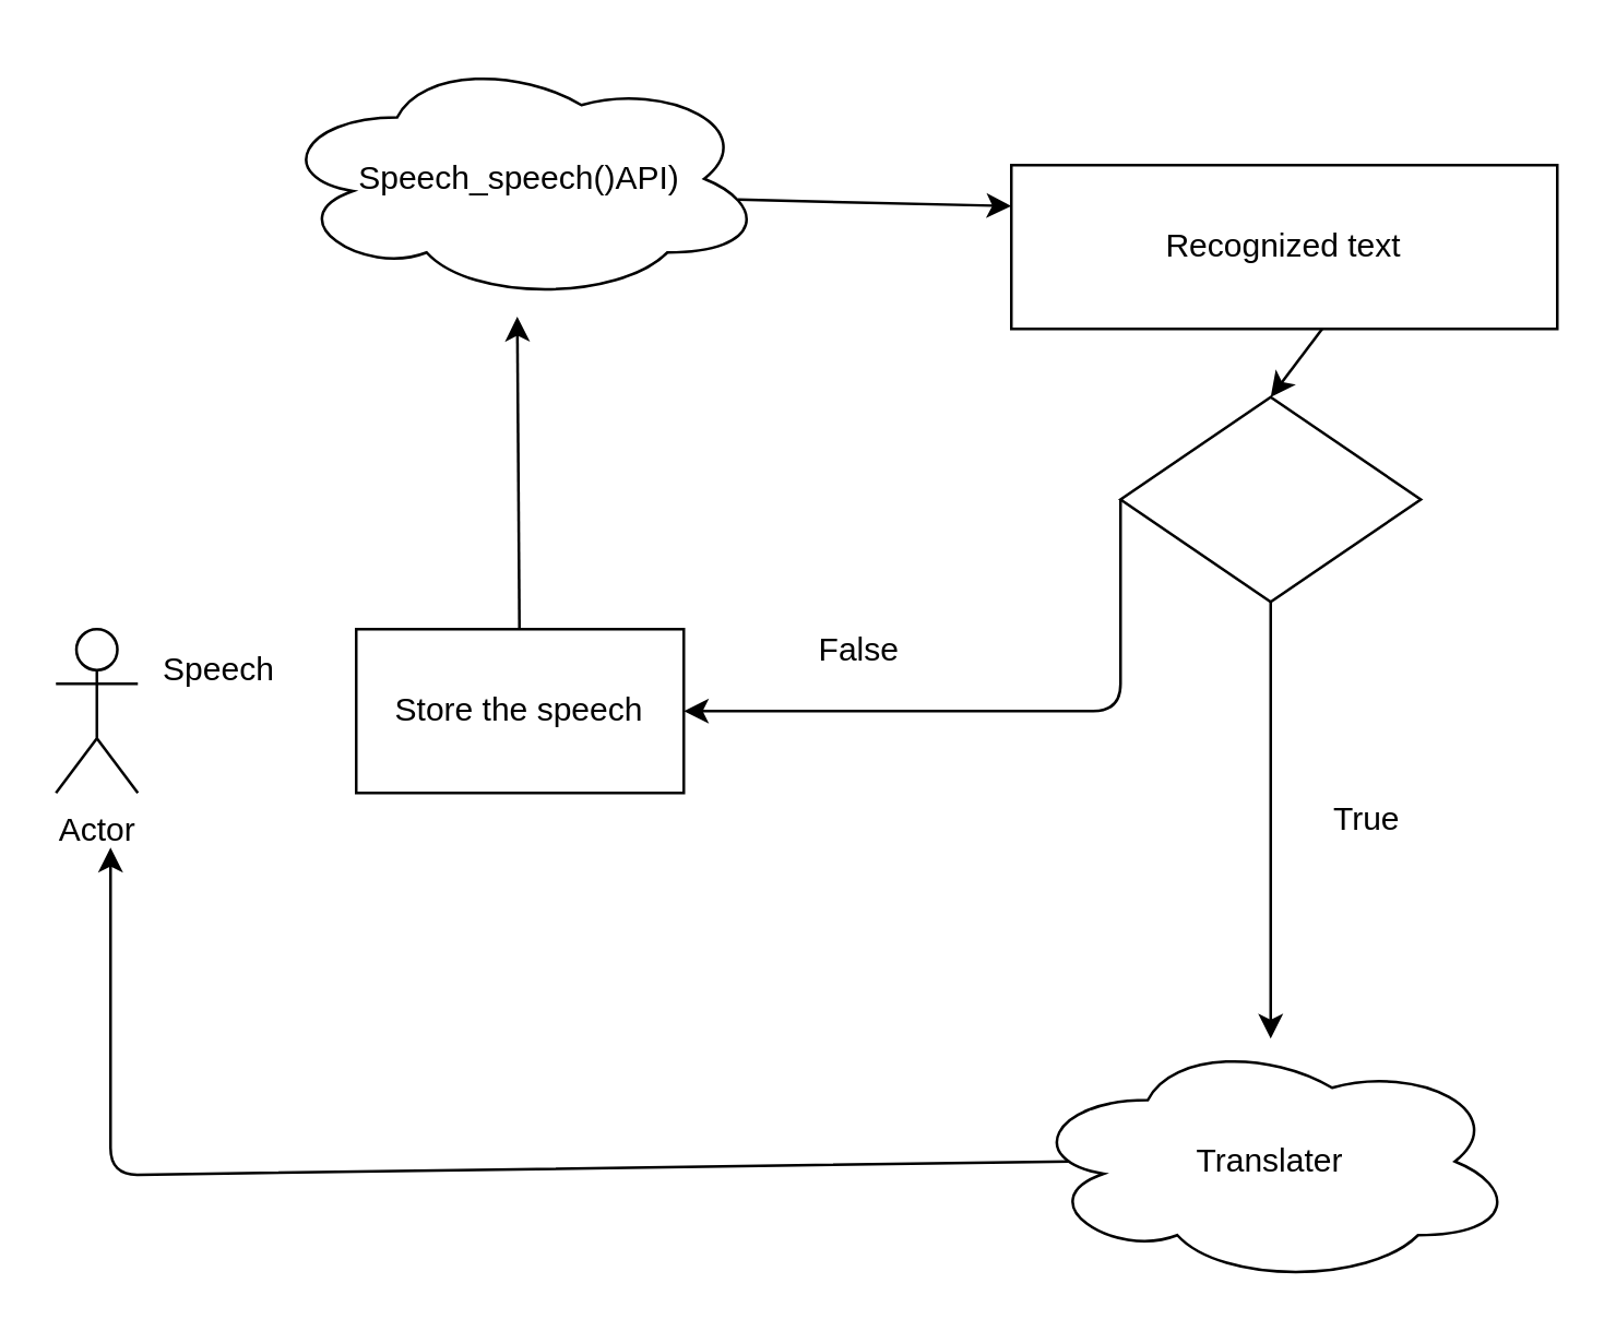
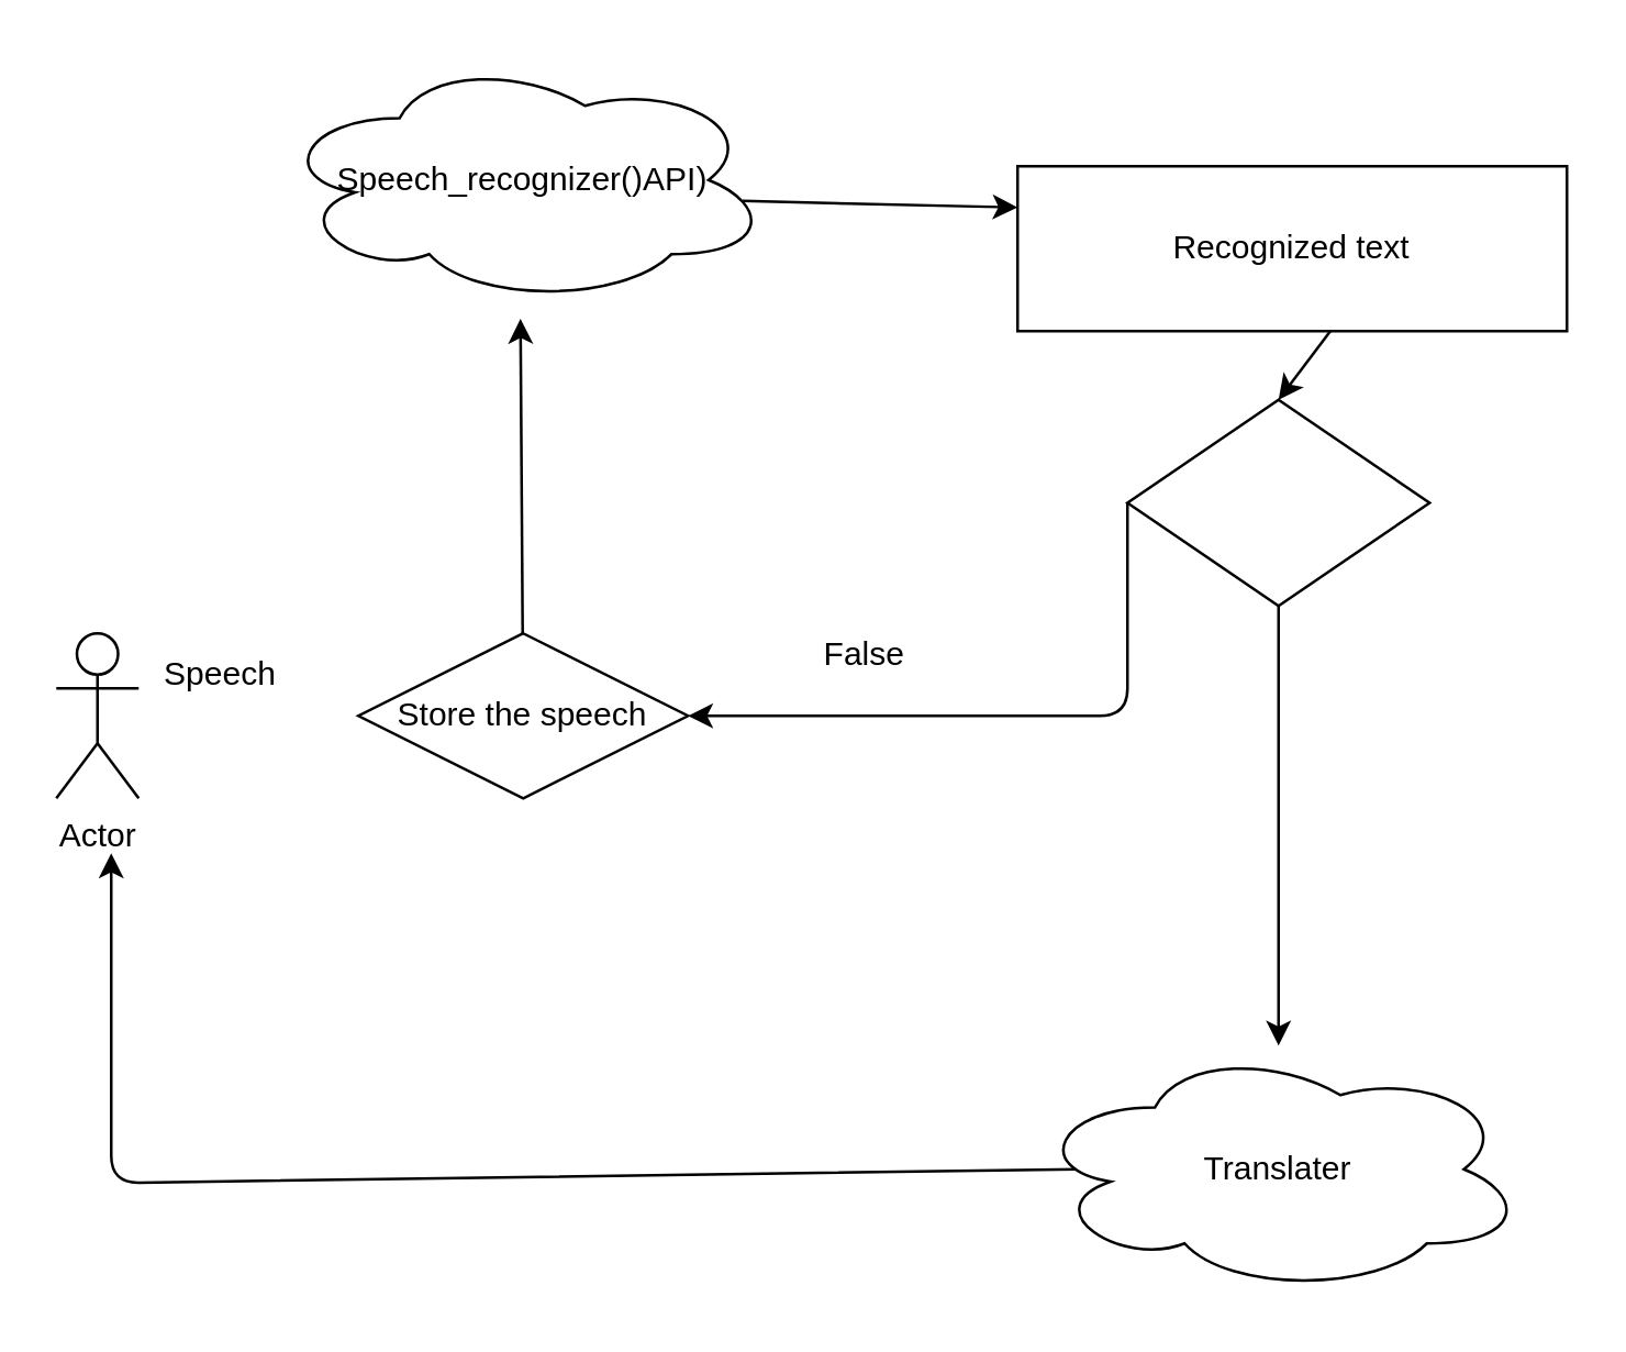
- <mxCell id="3" value="Speech_speech()API)" style="ellipse;shape=cloud;whiteSpace=wrap;html=1;" vertex="1" parent="1"><mxGeometry x="100" y="20" width="180" height="90" as="geometry" /></mxCell>
+ <mxCell id="3" value="Speech_recognizer()API)" style="ellipse;shape=cloud;whiteSpace=wrap;html=1;" vertex="1" parent="1"><mxGeometry x="100" y="20" width="180" height="90" as="geometry" /></mxCell>
- <mxCell id="5" value="Store the speech" style="rounded=0;whiteSpace=wrap;html=1;" vertex="1" parent="1"><mxGeometry x="130" y="230" width="120" height="60" as="geometry" /></mxCell>
+ <mxCell id="5" value="Store the speech" style="rhombus;whiteSpace=wrap;html=1;" vertex="1" parent="1"><mxGeometry x="130" y="230" width="120" height="60" as="geometry" /></mxCell>
- <mxCell id="14" value="True" style="text;html=1;align=center;verticalAlign=middle;resizable=0;points=[];autosize=1;strokeColor=none;fillColor=none;" vertex="1" parent="1"><mxGeometry x="475" y="285" width="50" height="30" as="geometry" /></mxCell>
